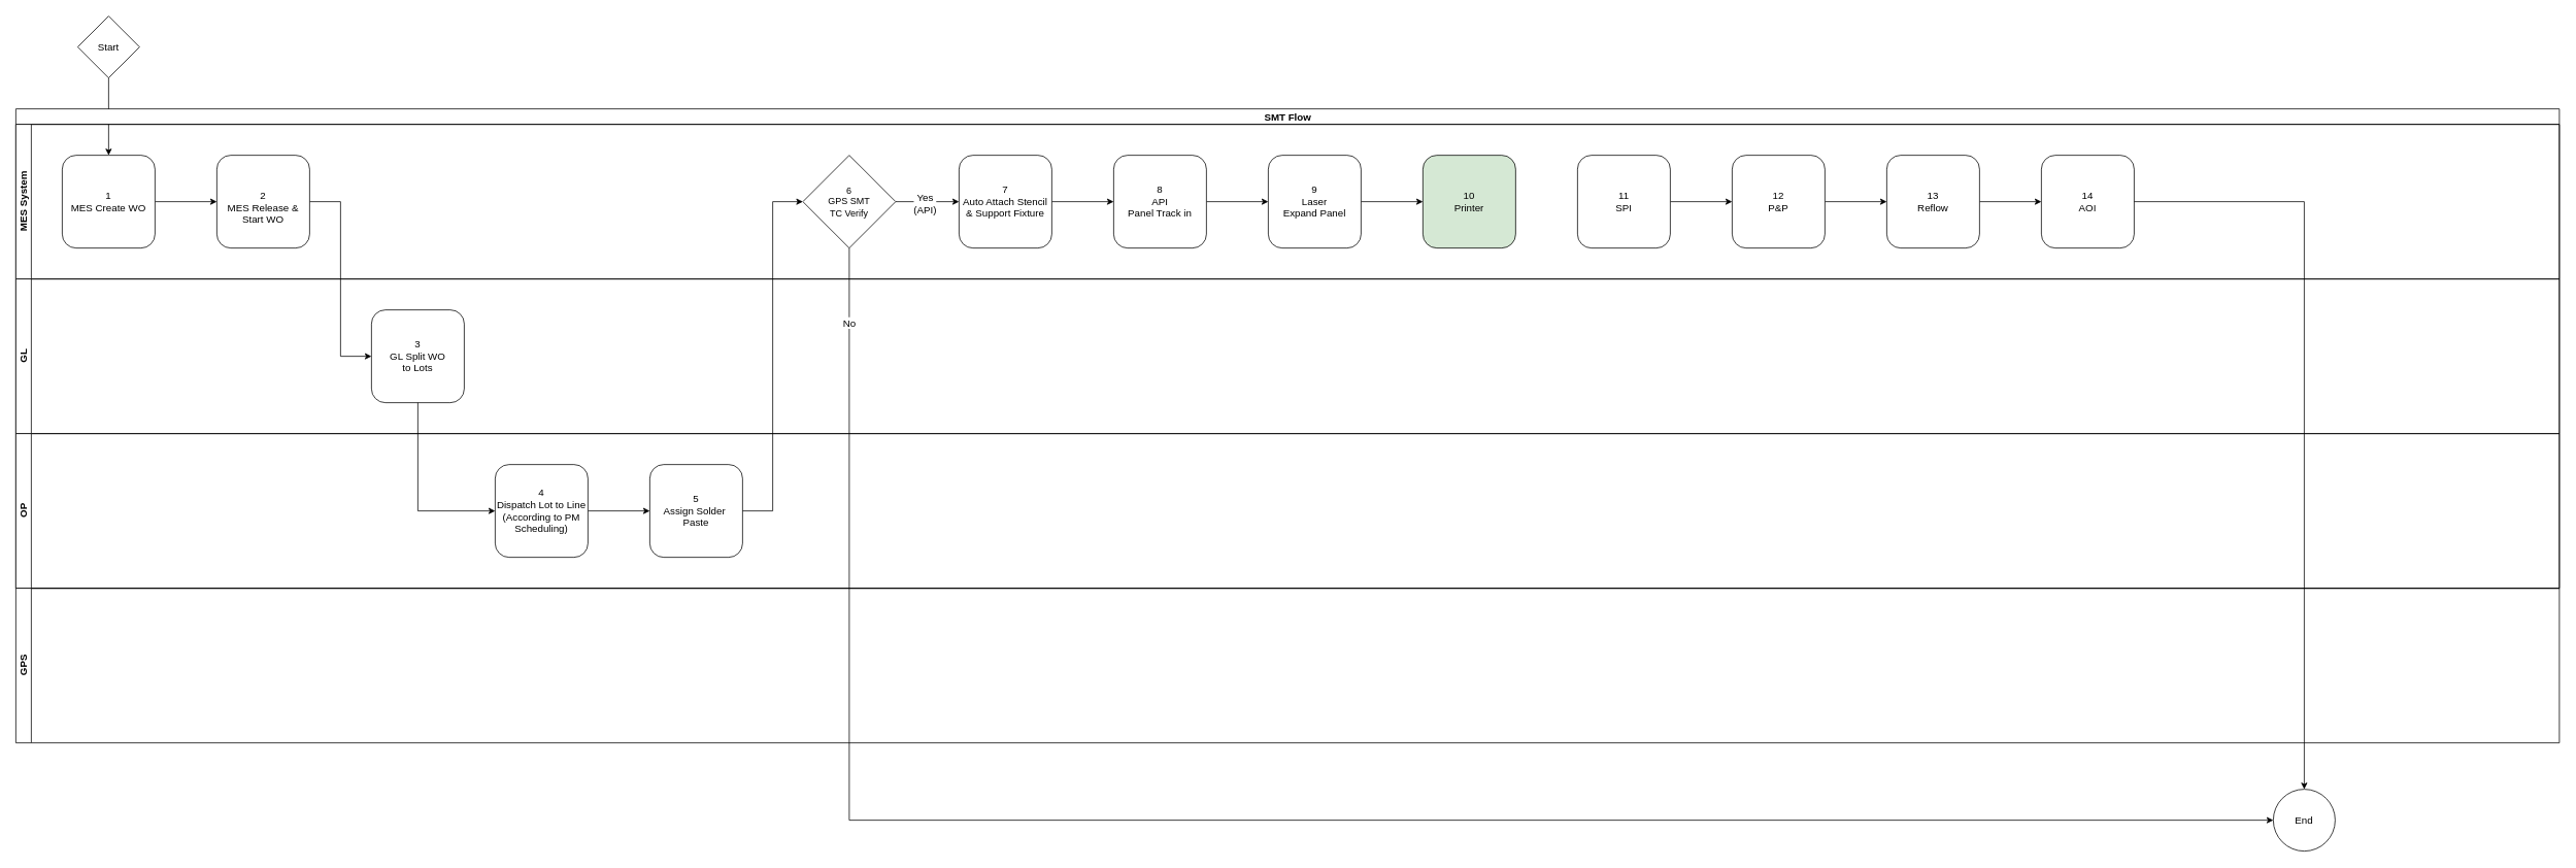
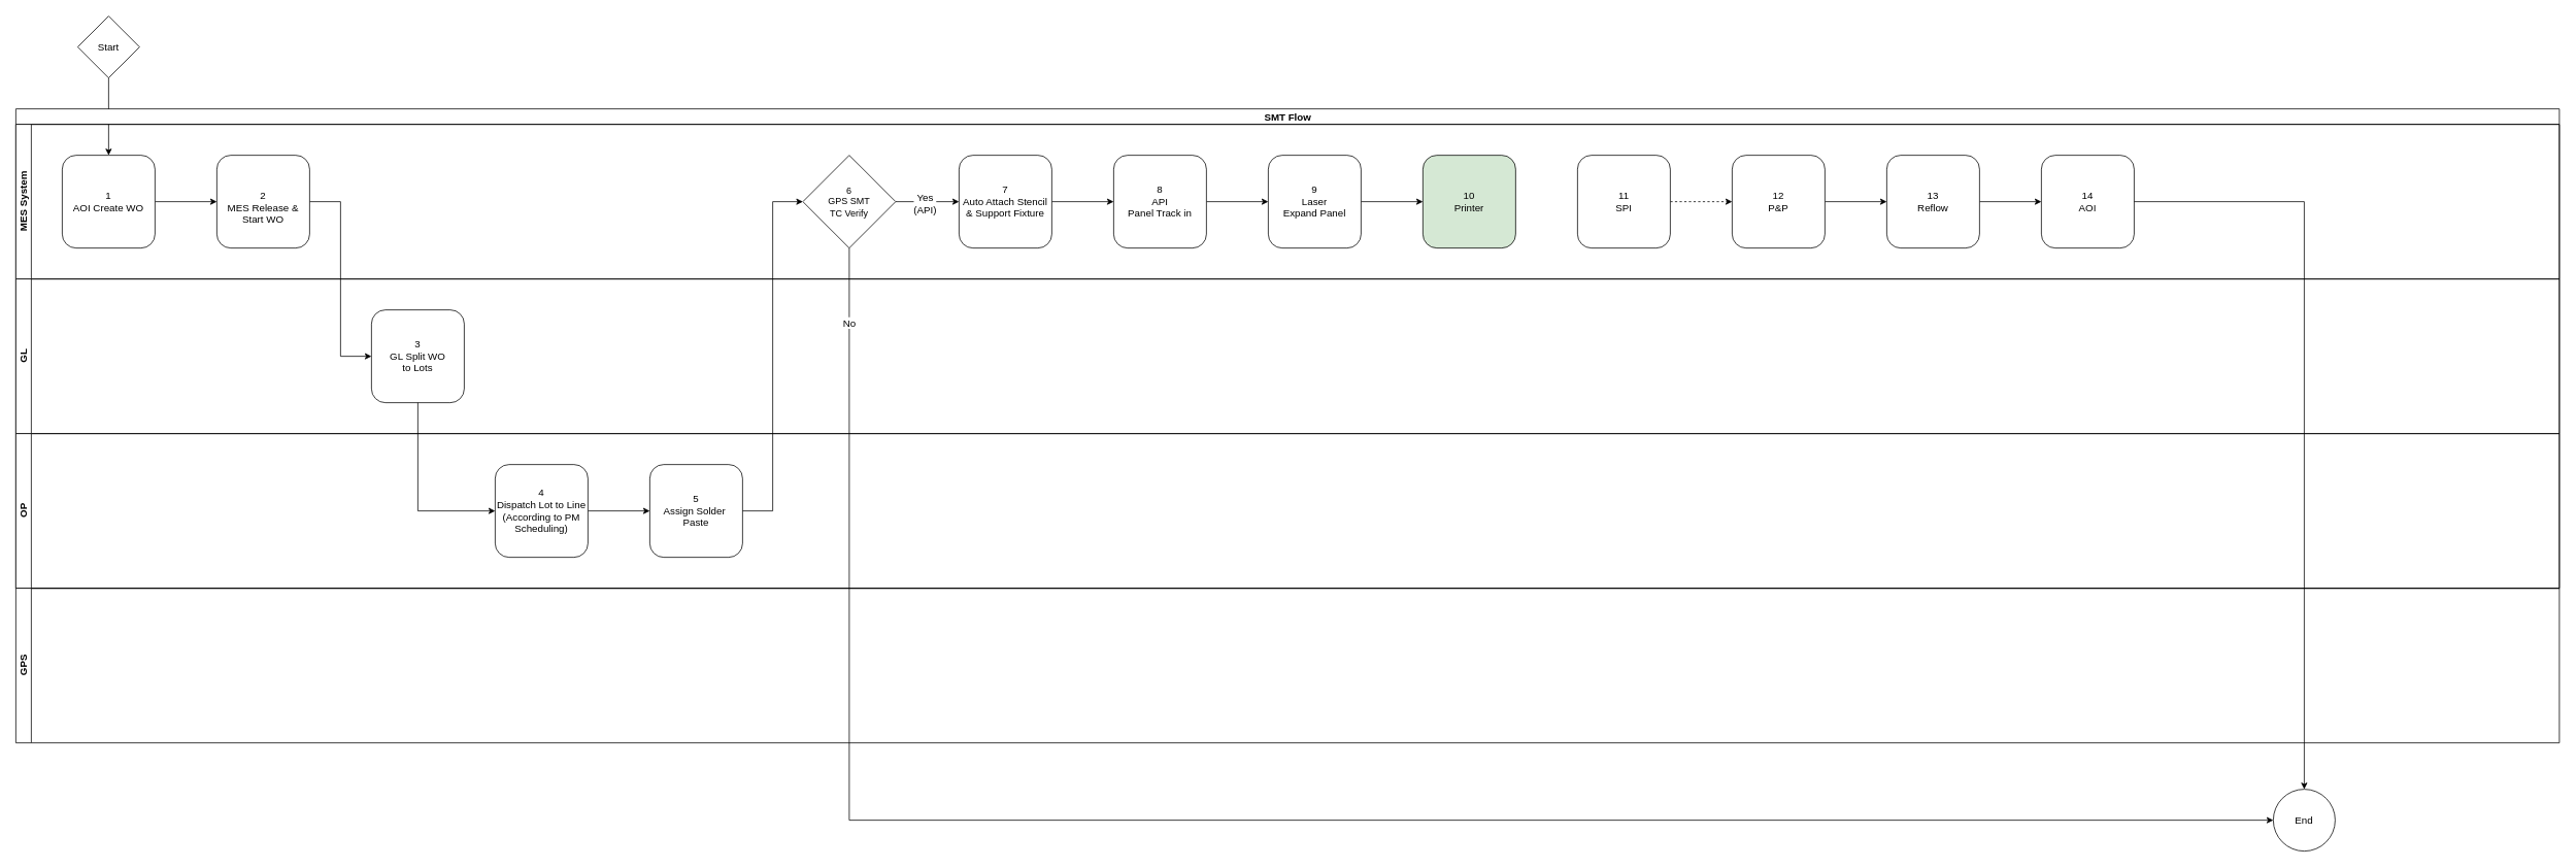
- <mxCell id="3" value="1&lt;br style=&quot;font-size: 13px;&quot;&gt;MES Create WO" style="rounded=1;whiteSpace=wrap;html=1;fontSize=13;verticalAlign=middle;" parent="1" vertex="1"><mxGeometry x="80" y="200" width="120" height="120" as="geometry" /></mxCell>
+ <mxCell id="3" value="1&lt;br style=&quot;font-size: 13px;&quot;&gt;AOI Create WO" style="rounded=1;whiteSpace=wrap;html=1;fontSize=13;verticalAlign=middle;" parent="1" vertex="1"><mxGeometry x="80" y="200" width="120" height="120" as="geometry" /></mxCell>
- <mxCell id="17" style="edgeStyle=orthogonalEdgeStyle;rounded=0;orthogonalLoop=1;jettySize=auto;html=1;exitX=1;exitY=0.5;exitDx=0;exitDy=0;entryX=0;entryY=0.5;entryDx=0;entryDy=0;" parent="11" source="18" target="20" edge="1"><mxGeometry relative="1" as="geometry" /></mxCell>
+ <mxCell id="17" style="edgeStyle=orthogonalEdgeStyle;rounded=0;orthogonalLoop=1;jettySize=auto;html=1;exitX=1;exitY=0.5;exitDx=0;exitDy=0;entryX=0;entryY=0.5;entryDx=0;entryDy=0;dashed=1;" parent="11" source="18" target="20" edge="1"><mxGeometry relative="1" as="geometry" /></mxCell>
